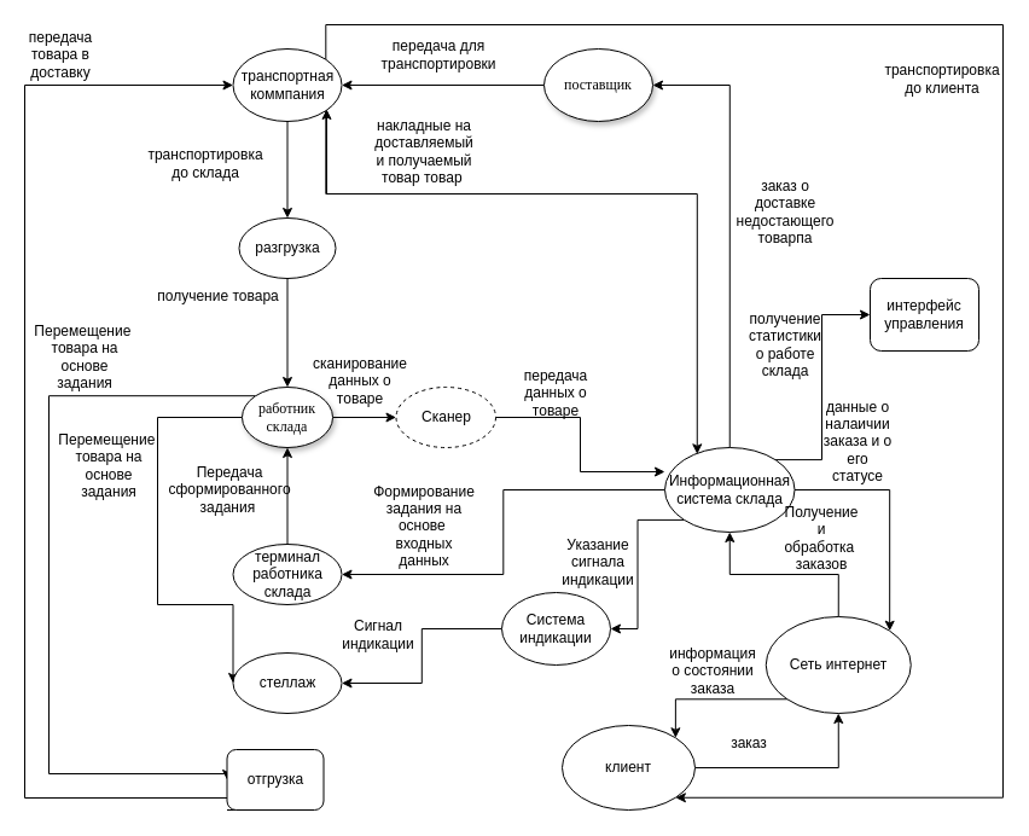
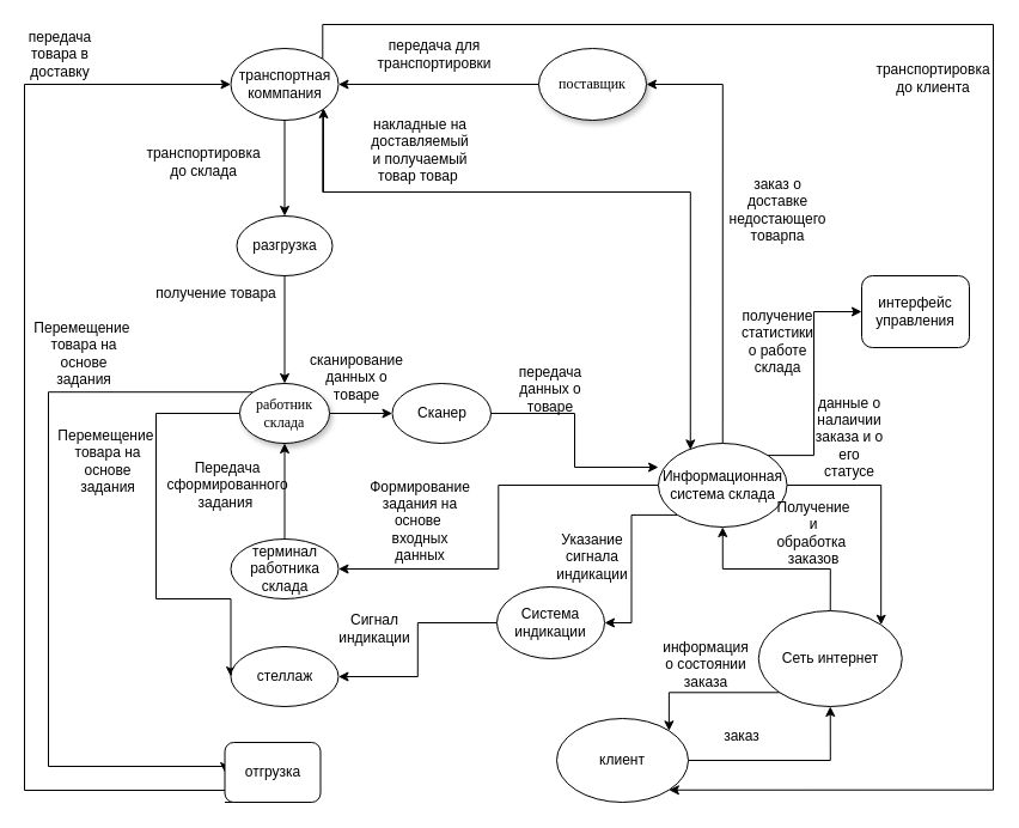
- <mxCell id="11" value="Сканер" style="ellipse;whiteSpace=wrap;html=1;dashed=1;" vertex="1" parent="1"><mxGeometry x="327.5" y="320" width="82.5" height="50" as="geometry" /></mxCell>
+ <mxCell id="11" value="Сканер" style="ellipse;whiteSpace=wrap;html=1;" vertex="1" parent="1"><mxGeometry x="327.5" y="320" width="82.5" height="50" as="geometry" /></mxCell>
